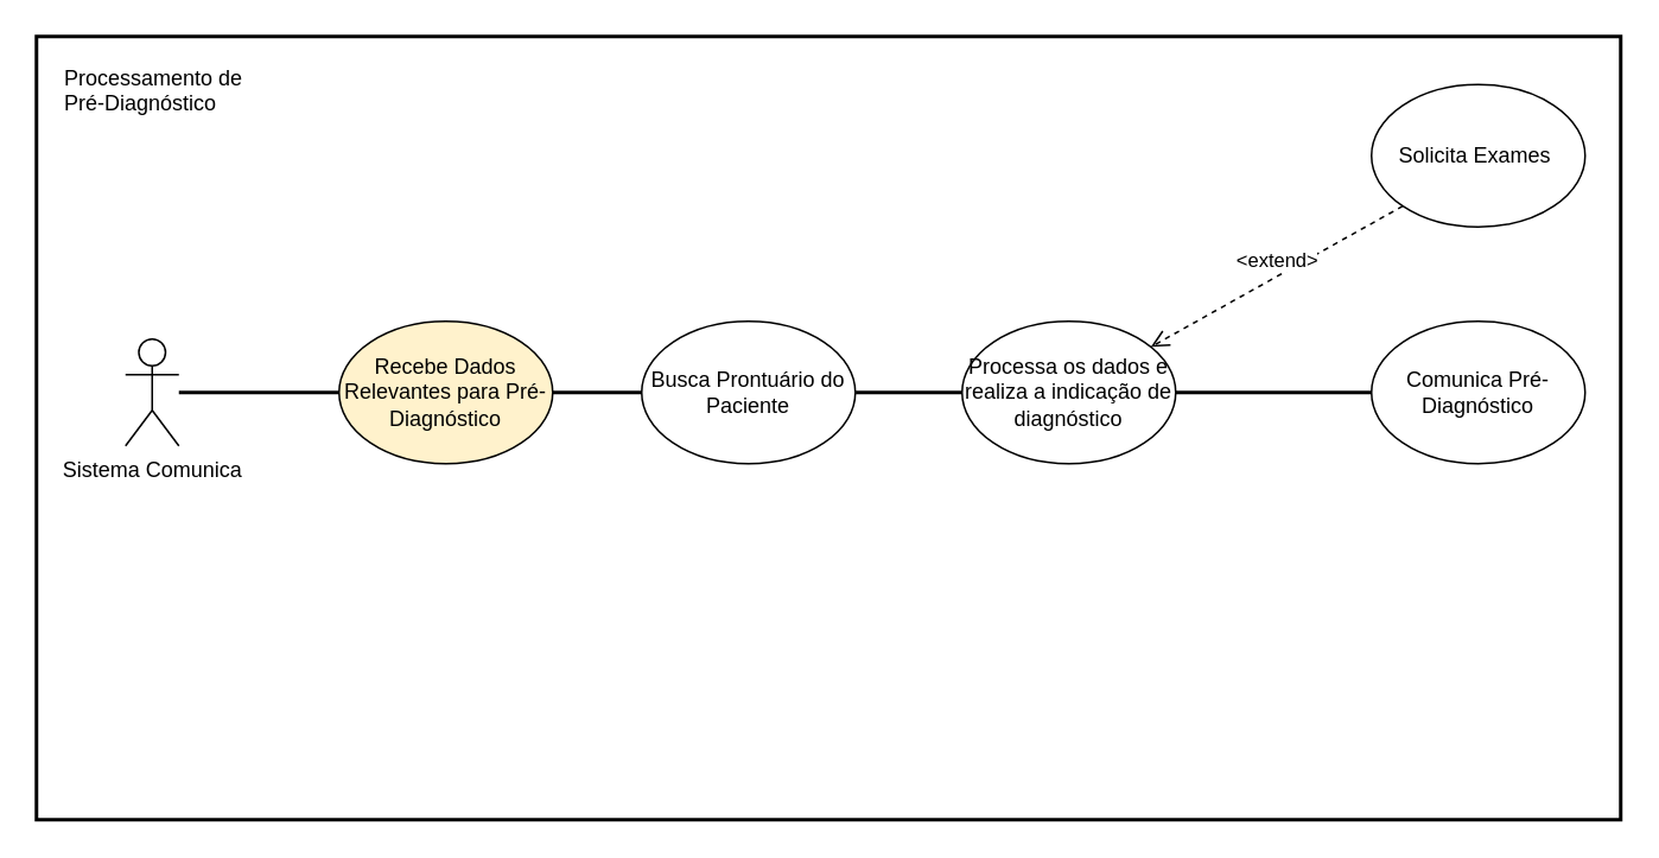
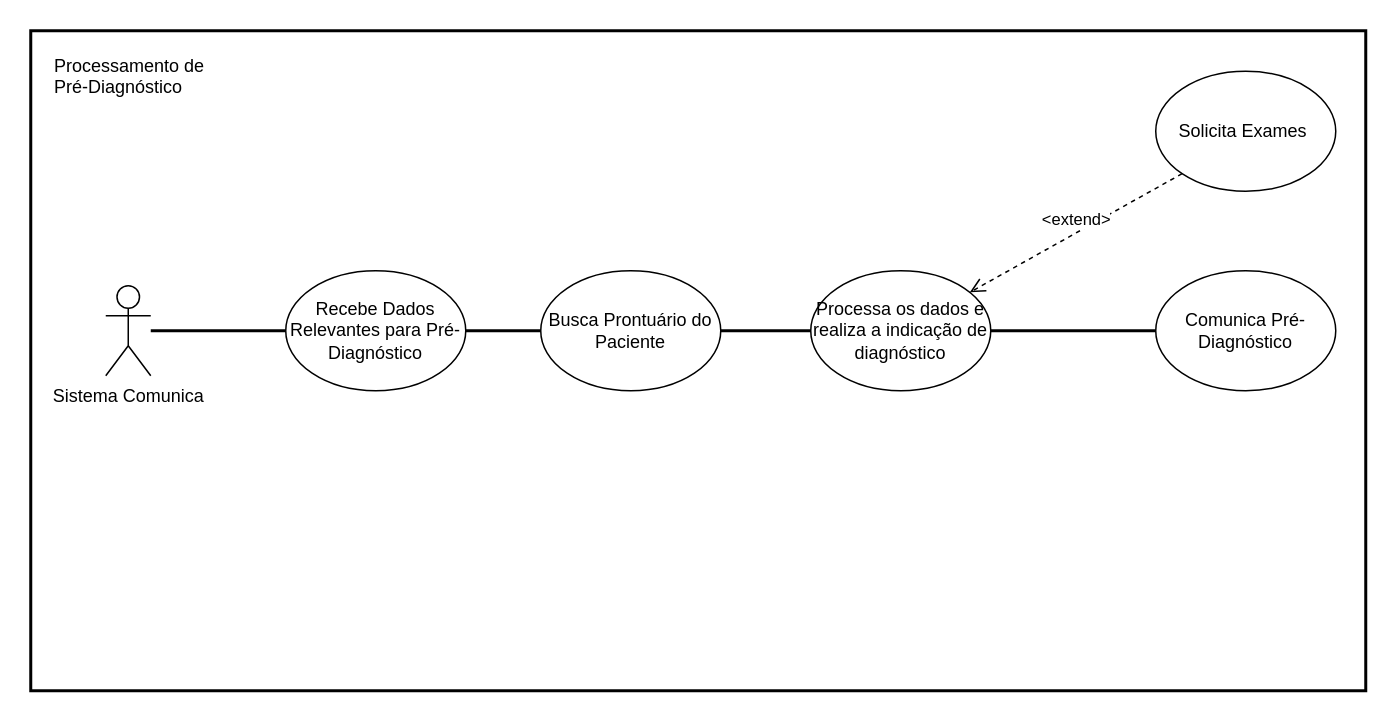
- <mxCell id="4" value="Recebe Dados Relevantes para Pré-Diagnóstico" style="ellipse;whiteSpace=wrap;html=1;fillColor=#fff2cc;" vertex="1" parent="1"><mxGeometry x="190" y="180" width="120" height="80" as="geometry" /></mxCell>
+ <mxCell id="4" value="Recebe Dados Relevantes para Pré-Diagnóstico" style="ellipse;whiteSpace=wrap;html=1;" vertex="1" parent="1"><mxGeometry x="190" y="180" width="120" height="80" as="geometry" /></mxCell>
